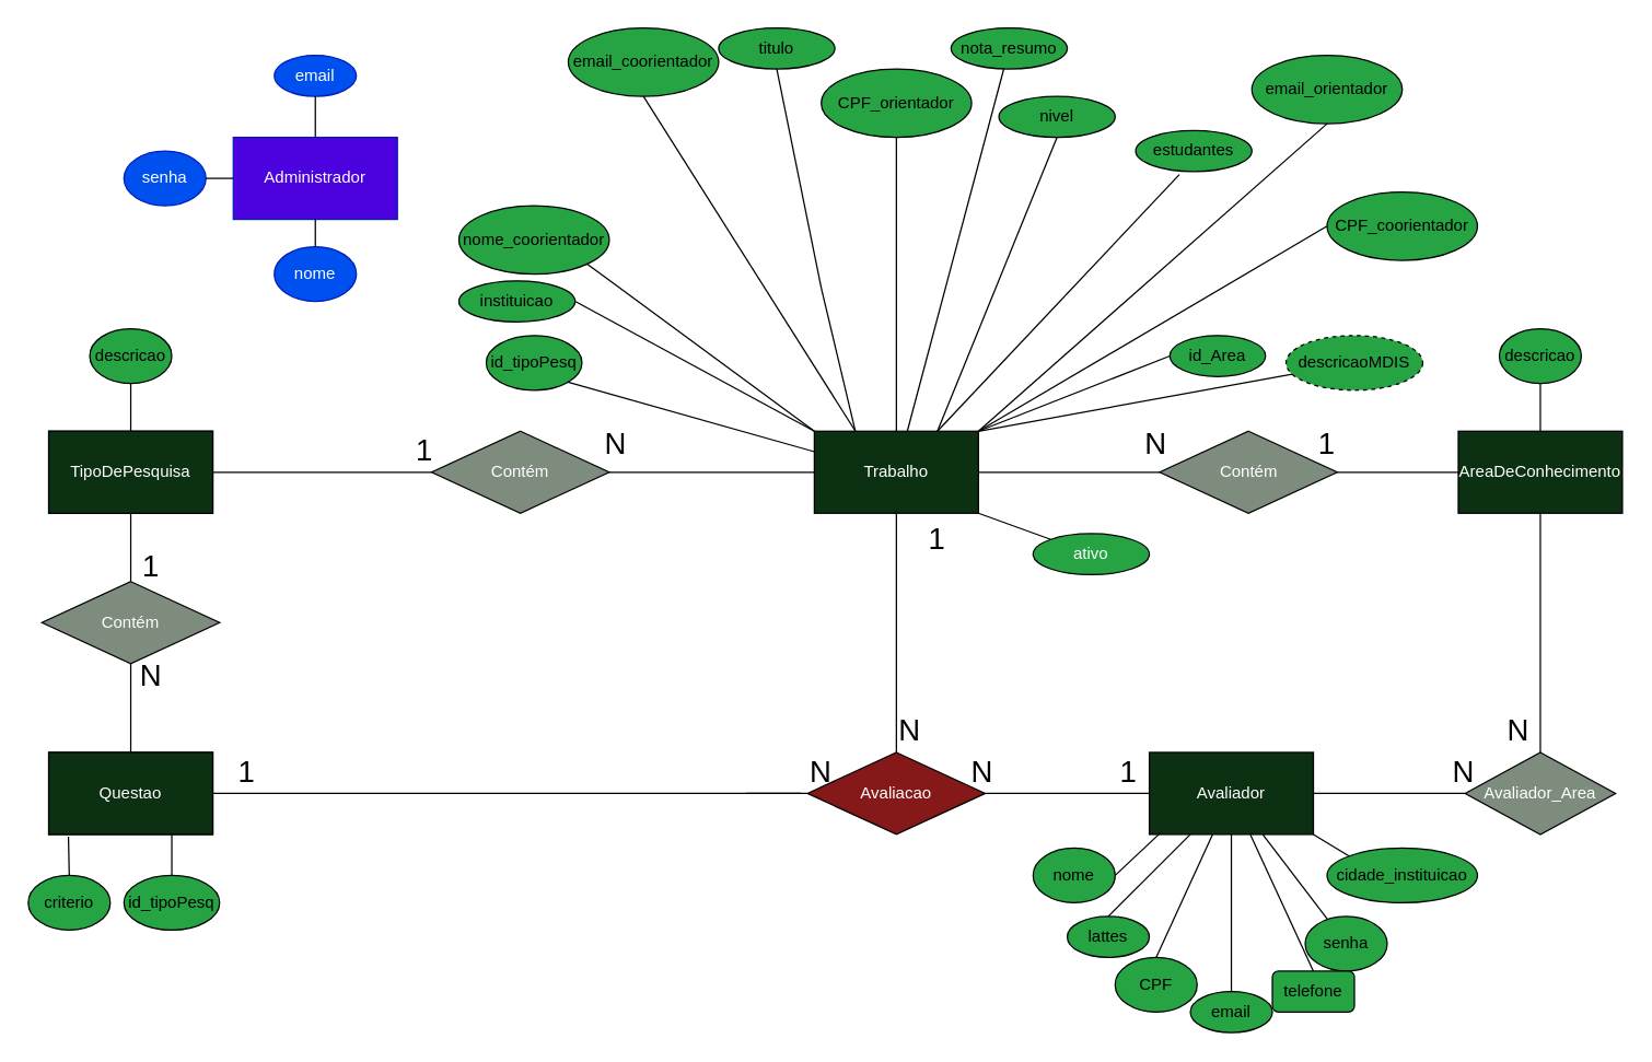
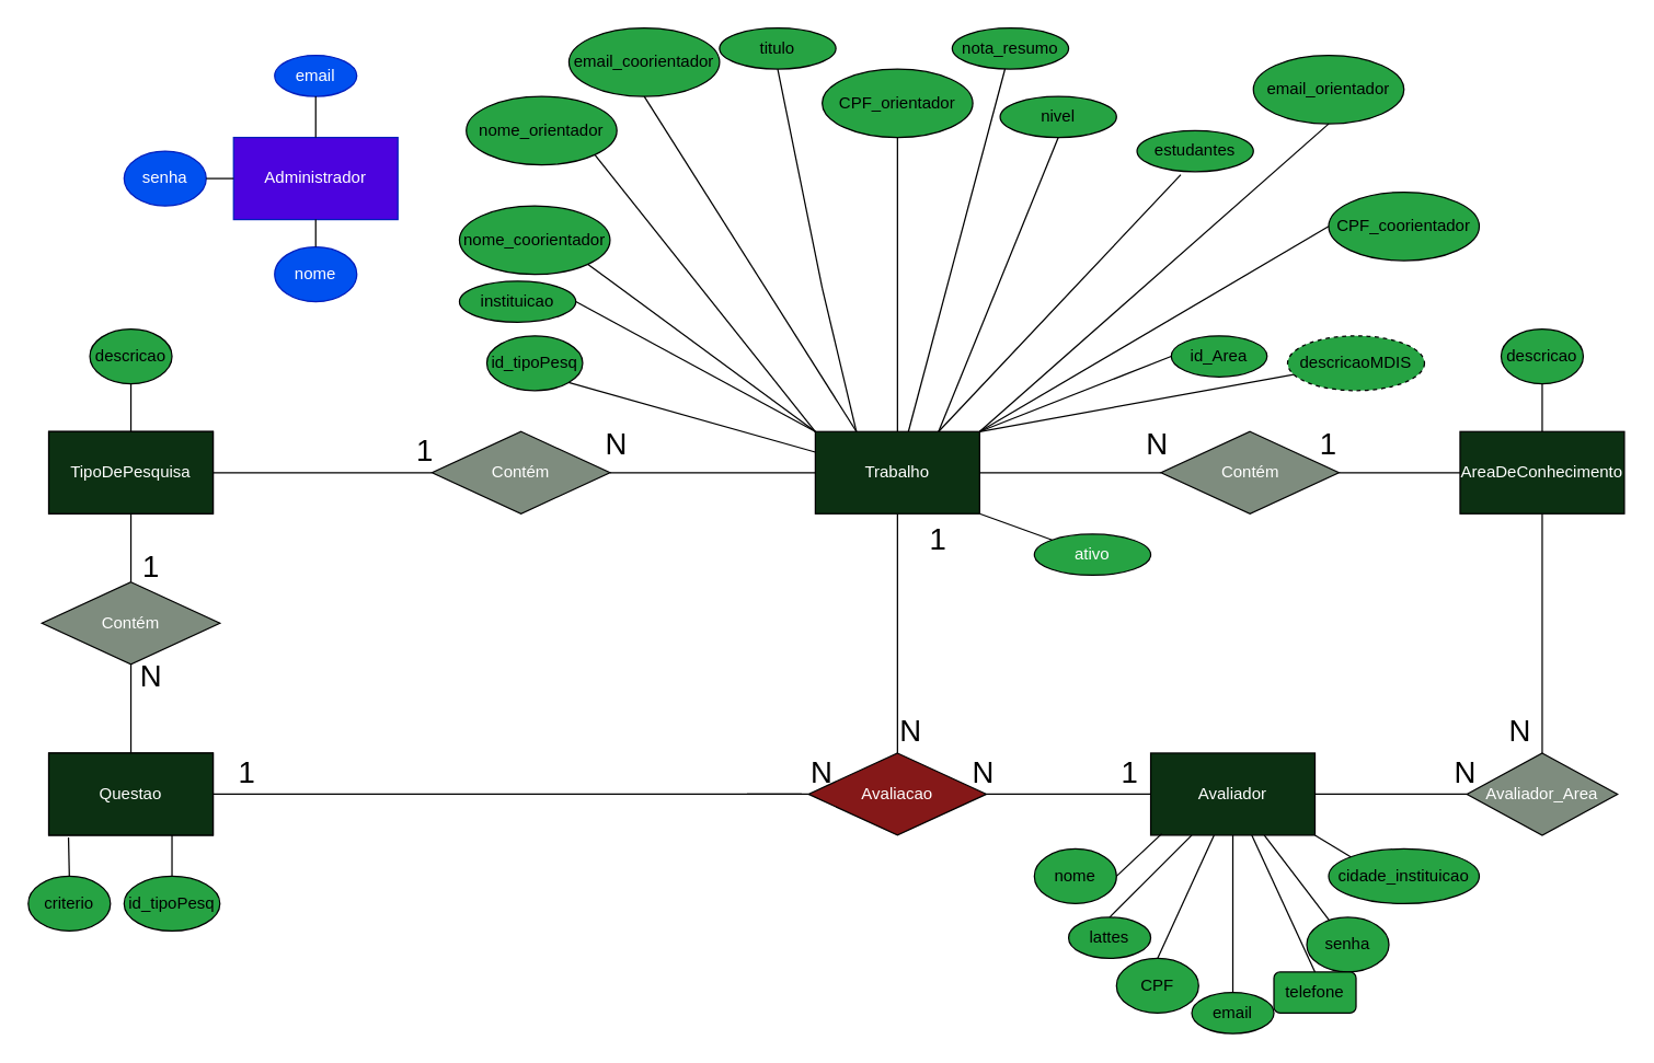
+ <mxCell id="52" value="nome_orientador" style="ellipse;whiteSpace=wrap;html=1;gradientColor=none;fillColor=#26A343;strokeColor=#000000;" parent="1" vertex="1"><mxGeometry x="340" y="70" width="110" height="50" as="geometry" /></mxCell>
+ <mxCell id="59" value="" style="endArrow=none;html=1;entryX=0;entryY=0;entryDx=0;entryDy=0;exitX=1;exitY=1;exitDx=0;exitDy=0;" parent="1" source="52" target="5" edge="1"><mxGeometry width="50" height="50" relative="1" as="geometry"><mxPoint x="425" y="40" as="sourcePoint" /><mxPoint x="610" y="240" as="targetPoint" /></mxGeometry></mxCell>
